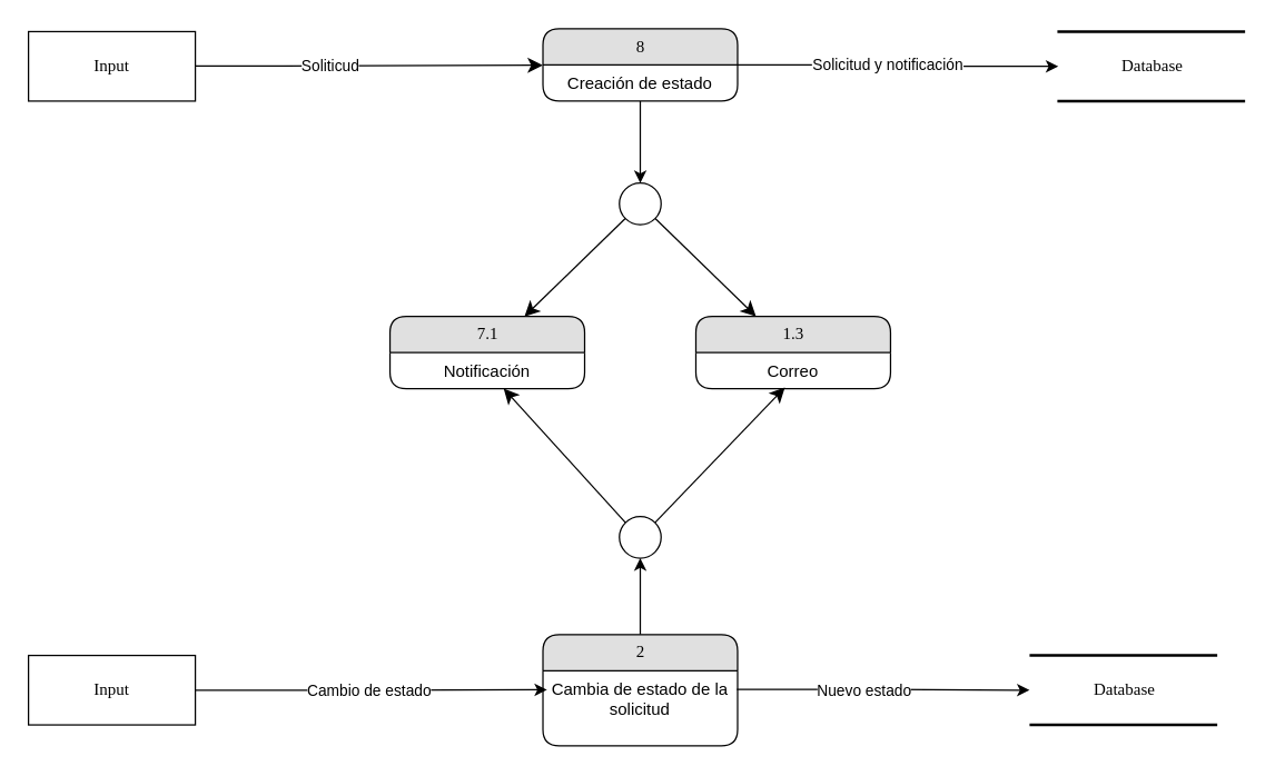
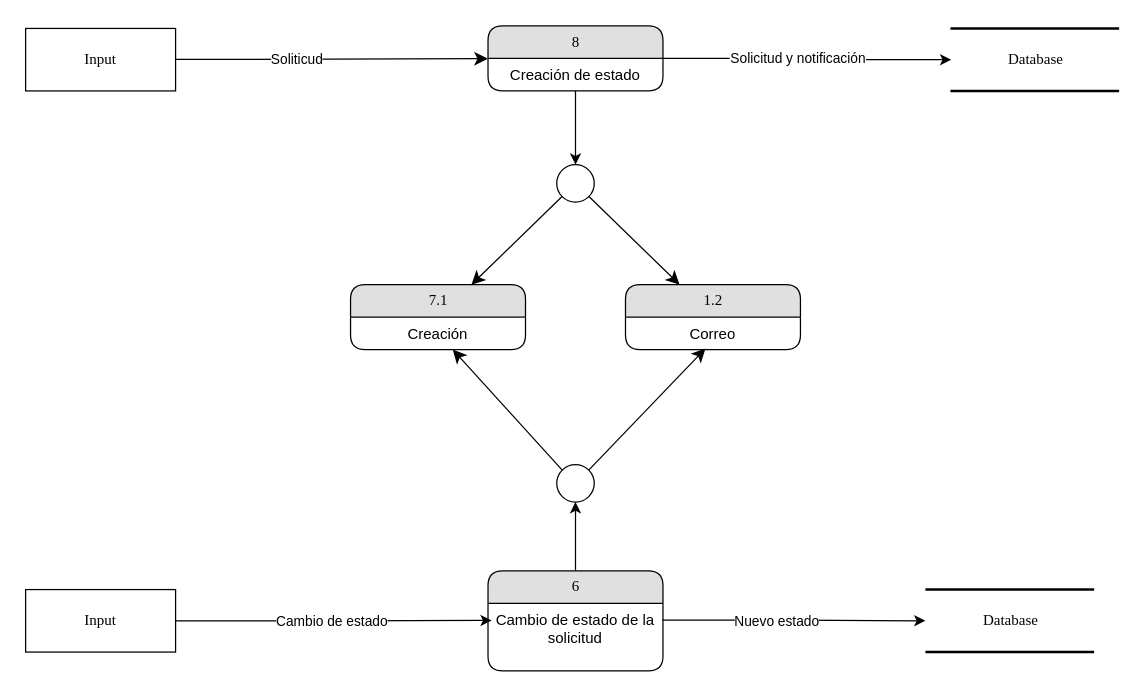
- <mxCell id="9" value="1.3" style="swimlane;html=1;fontStyle=0;childLayout=stackLayout;horizontal=1;startSize=26;fillColor=#e0e0e0;horizontalStack=0;resizeParent=1;resizeLast=0;collapsible=1;marginBottom=0;swimlaneFillColor=#ffffff;align=center;rounded=1;shadow=0;comic=0;labelBackgroundColor=none;strokeWidth=1;fontFamily=Verdana;fontSize=12" parent="1" vertex="1"><mxGeometry x="500" y="227" width="140" height="52" as="geometry" /></mxCell>
+ <mxCell id="9" value="1.2" style="swimlane;html=1;fontStyle=0;childLayout=stackLayout;horizontal=1;startSize=26;fillColor=#e0e0e0;horizontalStack=0;resizeParent=1;resizeLast=0;collapsible=1;marginBottom=0;swimlaneFillColor=#ffffff;align=center;rounded=1;shadow=0;comic=0;labelBackgroundColor=none;strokeWidth=1;fontFamily=Verdana;fontSize=12" parent="1" vertex="1"><mxGeometry x="500" y="227" width="140" height="52" as="geometry" /></mxCell>
- <mxCell id="13" value="Notificación" style="text;html=1;strokeColor=none;fillColor=none;spacingLeft=4;spacingRight=4;whiteSpace=wrap;overflow=hidden;rotatable=0;points=[[0,0.5],[1,0.5]];portConstraint=eastwest;align=center;" parent="12" vertex="1"><mxGeometry y="26" width="140" height="26" as="geometry" /></mxCell>
+ <mxCell id="13" value="Creación" style="text;html=1;strokeColor=none;fillColor=none;spacingLeft=4;spacingRight=4;whiteSpace=wrap;overflow=hidden;rotatable=0;points=[[0,0.5],[1,0.5]];portConstraint=eastwest;align=center;" parent="12" vertex="1"><mxGeometry y="26" width="140" height="26" as="geometry" /></mxCell>
- <mxCell id="23" value="2" style="swimlane;html=1;fontStyle=0;childLayout=stackLayout;horizontal=1;startSize=26;fillColor=#e0e0e0;horizontalStack=0;resizeParent=1;resizeLast=0;collapsible=1;marginBottom=0;swimlaneFillColor=#ffffff;align=center;rounded=1;shadow=0;comic=0;labelBackgroundColor=none;strokeWidth=1;fontFamily=Verdana;fontSize=12" vertex="1" parent="1"><mxGeometry x="390" y="456" width="140" height="80" as="geometry" /></mxCell>
+ <mxCell id="23" value="6" style="swimlane;html=1;fontStyle=0;childLayout=stackLayout;horizontal=1;startSize=26;fillColor=#e0e0e0;horizontalStack=0;resizeParent=1;resizeLast=0;collapsible=1;marginBottom=0;swimlaneFillColor=#ffffff;align=center;rounded=1;shadow=0;comic=0;labelBackgroundColor=none;strokeWidth=1;fontFamily=Verdana;fontSize=12" vertex="1" parent="1"><mxGeometry x="390" y="456" width="140" height="80" as="geometry" /></mxCell>
- <mxCell id="24" value="Cambia de estado de la solicitud" style="text;html=1;strokeColor=none;fillColor=none;spacingLeft=4;spacingRight=4;whiteSpace=wrap;overflow=hidden;rotatable=0;points=[[0,0.5],[1,0.5]];portConstraint=eastwest;align=center;" vertex="1" parent="23"><mxGeometry y="26" width="140" height="54" as="geometry" /></mxCell>
+ <mxCell id="24" value="Cambio de estado de la solicitud" style="text;html=1;strokeColor=none;fillColor=none;spacingLeft=4;spacingRight=4;whiteSpace=wrap;overflow=hidden;rotatable=0;points=[[0,0.5],[1,0.5]];portConstraint=eastwest;align=center;" vertex="1" parent="23"><mxGeometry y="26" width="140" height="54" as="geometry" /></mxCell>
